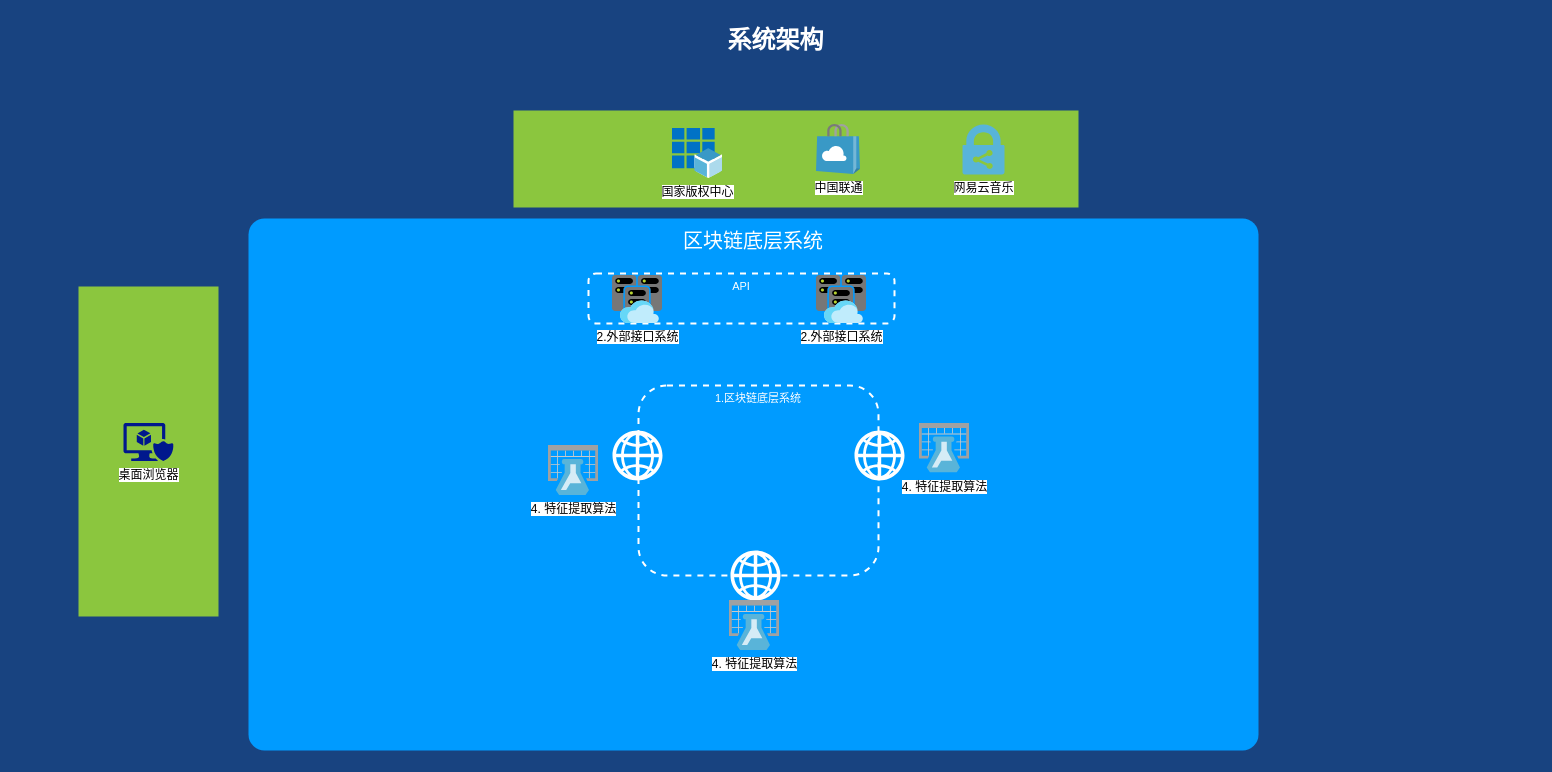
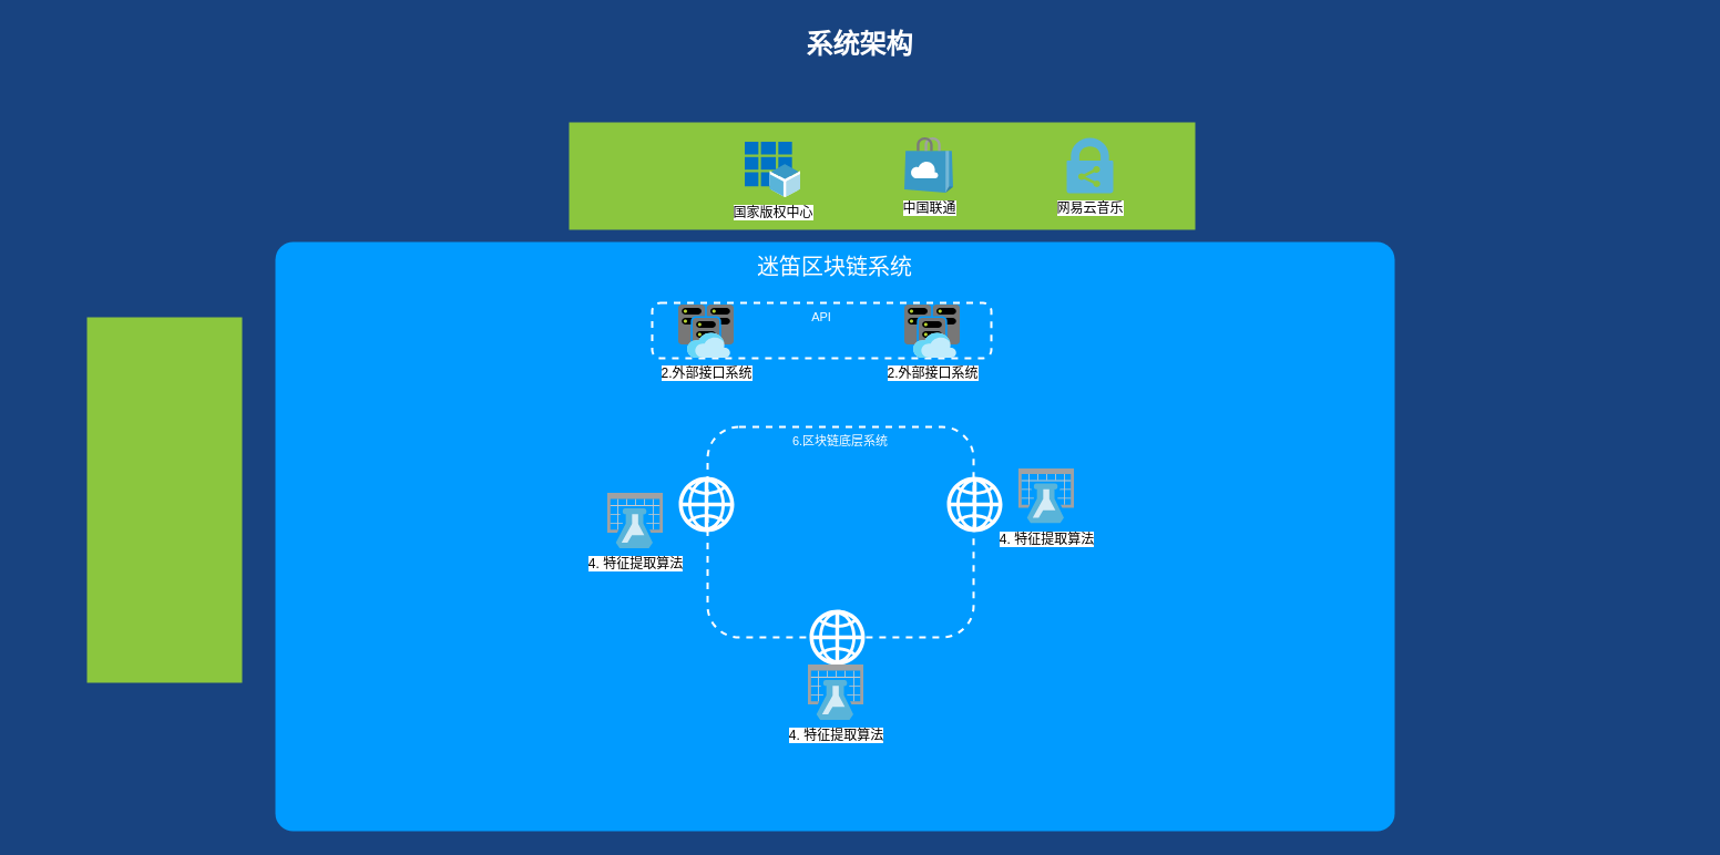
- <mxCell id="2" value="区块链底层系统" style="whiteSpace=wrap;html=1;rounded=1;shadow=0;strokeColor=none;strokeWidth=2;fillColor=#009BFF;fontSize=20;fontColor=#FFFFFF;align=center;arcSize=3;verticalAlign=top;spacingTop=4;" parent="1" vertex="1"><mxGeometry x="248" y="218" width="1010" height="532" as="geometry" /></mxCell>
+ <mxCell id="2" value="迷笛区块链系统" style="whiteSpace=wrap;html=1;rounded=1;shadow=0;strokeColor=none;strokeWidth=2;fillColor=#009BFF;fontSize=20;fontColor=#FFFFFF;align=center;arcSize=3;verticalAlign=top;spacingTop=4;" parent="1" vertex="1"><mxGeometry x="248" y="218" width="1010" height="532" as="geometry" /></mxCell>
- <mxCell id="3" value="1.区块链底层系统" style="rounded=1;whiteSpace=wrap;html=1;shadow=0;strokeWidth=2;fillColor=none;fontSize=11;fontColor=#FFFFFF;align=center;strokeColor=#FFFFFF;dashed=1;verticalAlign=top;glass=0;" parent="1" vertex="1"><mxGeometry x="638" y="385" width="240" height="190" as="geometry" /></mxCell>
+ <mxCell id="3" value="6.区块链底层系统" style="rounded=1;whiteSpace=wrap;html=1;shadow=0;strokeWidth=2;fillColor=none;fontSize=11;fontColor=#FFFFFF;align=center;strokeColor=#FFFFFF;dashed=1;verticalAlign=top;glass=0;" parent="1" vertex="1"><mxGeometry x="638" y="385" width="240" height="190" as="geometry" /></mxCell>
- <mxCell id="11" value="&lt;span style=&quot;background-color: rgb(255 , 255 , 255)&quot;&gt;桌面浏览器&lt;/span&gt;" style="aspect=fixed;pointerEvents=1;shadow=0;dashed=0;html=1;strokeColor=none;labelPosition=center;verticalLabelPosition=bottom;verticalAlign=top;align=center;fillColor=#00188D;shape=mxgraph.mscae.enterprise.secure_virtual_machine" vertex="1" parent="1"><mxGeometry x="123" y="422.5" width="50" height="38" as="geometry" /></mxCell>
